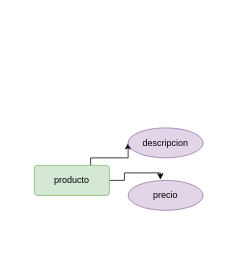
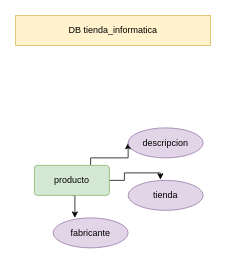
+ <mxCell id="9" value="DB tienda_informatica" style="whiteSpace=wrap;html=1;align=center;fillColor=#fff2cc;strokeColor=#d6b656;" vertex="1" parent="1"><mxGeometry x="20" y="20" width="260" height="40" as="geometry" /></mxCell>
- <mxCell id="7" value="precio" style="ellipse;whiteSpace=wrap;html=1;align=center;fillColor=#e1d5e7;strokeColor=#9673a6;" vertex="1" parent="1"><mxGeometry x="170" y="240" width="100" height="40" as="geometry" /></mxCell>
+ <mxCell id="7" value="tienda" style="ellipse;whiteSpace=wrap;html=1;align=center;fillColor=#e1d5e7;strokeColor=#9673a6;" vertex="1" parent="1"><mxGeometry x="170" y="240" width="100" height="40" as="geometry" /></mxCell>
+ <mxCell id="4" style="edgeStyle=orthogonalEdgeStyle;rounded=0;orthogonalLoop=1;jettySize=auto;html=1;exitX=0.5;exitY=1;exitDx=0;exitDy=0;entryX=0.29;entryY=0;entryDx=0;entryDy=0;entryPerimeter=0;" edge="1" parent="1" source="5" target="8"><mxGeometry relative="1" as="geometry" /></mxCell>
+ <mxCell id="8" value="fabricante" style="ellipse;whiteSpace=wrap;html=1;align=center;fillColor=#e1d5e7;strokeColor=#9673a6;" vertex="1" parent="1"><mxGeometry x="70" y="290" width="100" height="40" as="geometry" /></mxCell>
